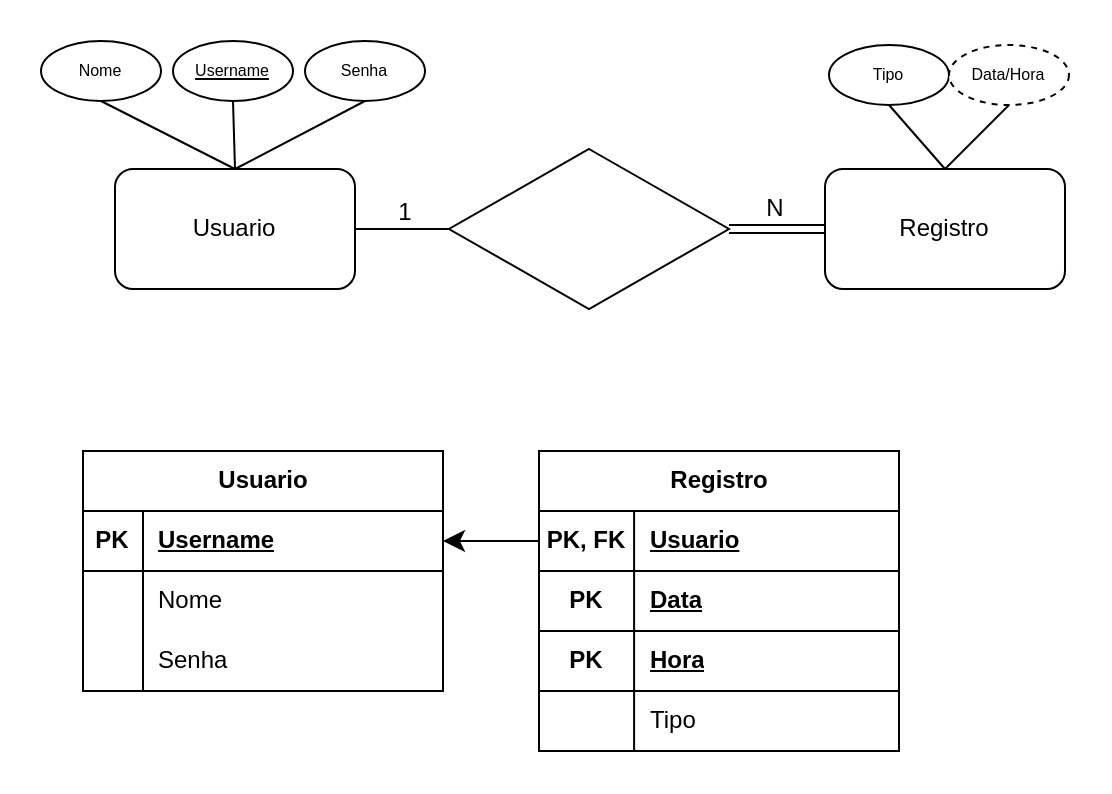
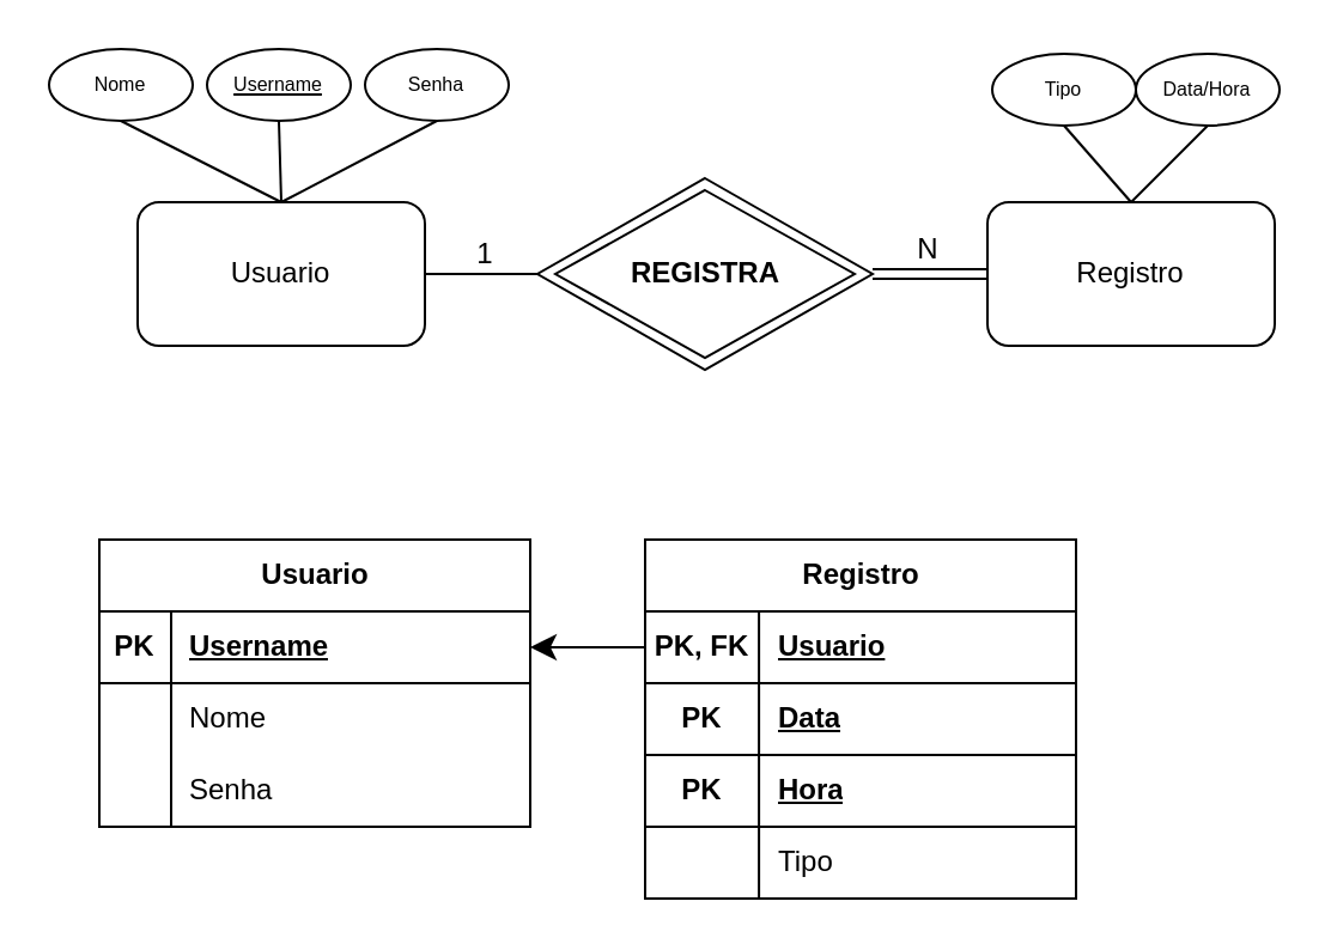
- <mxCell id="16" value="Data/Hora" style="ellipse;whiteSpace=wrap;html=1;fontSize=8;dashed=1;" parent="1" vertex="1"><mxGeometry x="474" y="22" width="60" height="30" as="geometry" /></mxCell>
+ <mxCell id="16" value="Data/Hora" style="ellipse;whiteSpace=wrap;html=1;fontSize=8;" parent="1" vertex="1"><mxGeometry x="474" y="22" width="60" height="30" as="geometry" /></mxCell>
+ <mxCell id="19" value="REGISTRA" style="rhombus;whiteSpace=wrap;html=1;fontStyle=1" parent="17" vertex="1"><mxGeometry x="7.5" y="5" width="125" height="70" as="geometry" /></mxCell>
